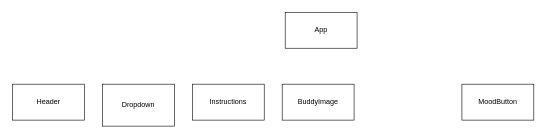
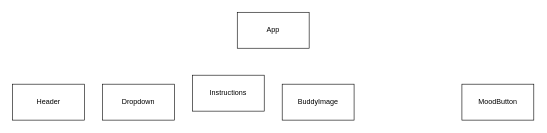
- <mxCell id="3" value="App" style="rounded=0;whiteSpace=wrap;html=1;" vertex="1" parent="1"><mxGeometry x="475" y="20" width="120" height="60" as="geometry" /></mxCell>
+ <mxCell id="3" value="App" style="rounded=0;whiteSpace=wrap;html=1;" vertex="1" parent="1"><mxGeometry x="395" y="20" width="120" height="60" as="geometry" /></mxCell>
- <mxCell id="5" value="Instructions" style="rounded=0;whiteSpace=wrap;html=1;" vertex="1" parent="1"><mxGeometry x="320" y="140" width="120" height="60" as="geometry" /></mxCell>
+ <mxCell id="5" value="Instructions" style="rounded=0;whiteSpace=wrap;html=1;" vertex="1" parent="1"><mxGeometry x="320" y="125" width="120" height="60" as="geometry" /></mxCell>
- <mxCell id="4" value="Dropdown" style="rounded=0;whiteSpace=wrap;html=1;" vertex="1" parent="1"><mxGeometry x="170" y="140" width="120" height="70" as="geometry" /></mxCell>
+ <mxCell id="4" value="Dropdown" style="rounded=0;whiteSpace=wrap;html=1;" vertex="1" parent="1"><mxGeometry x="170" y="140" width="120" height="60" as="geometry" /></mxCell>
